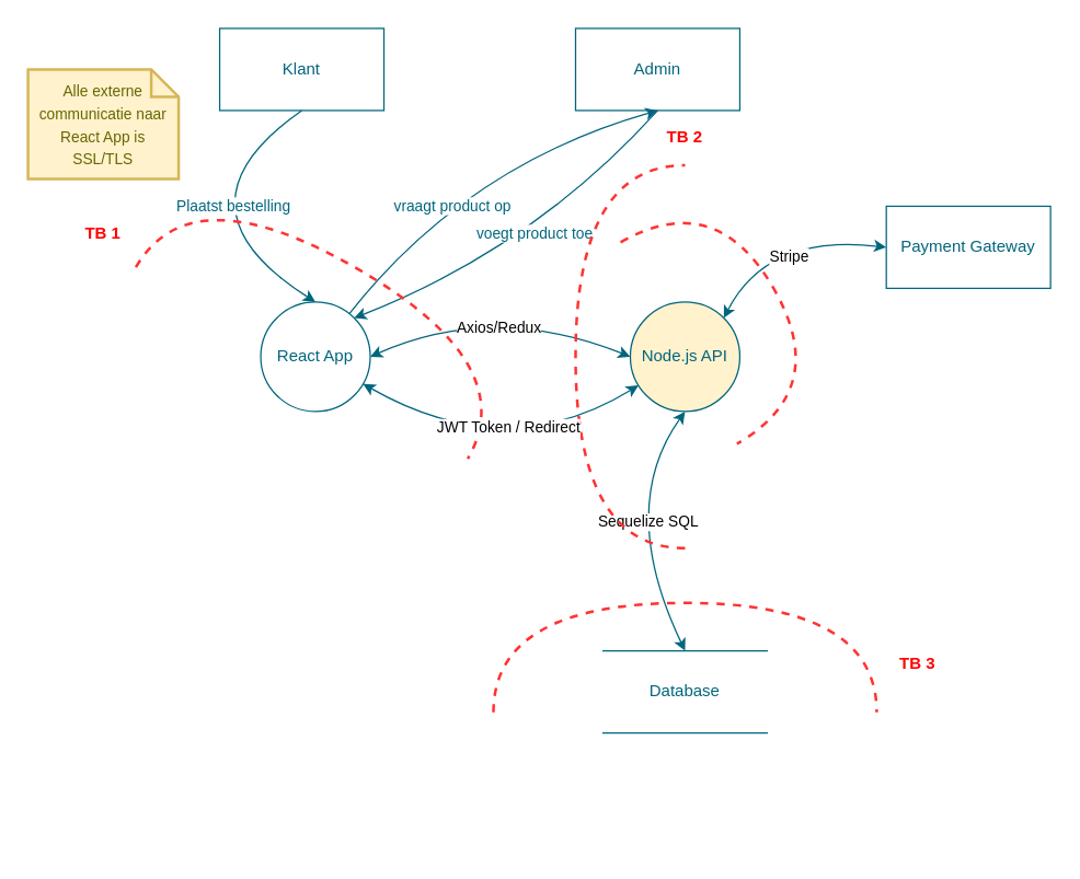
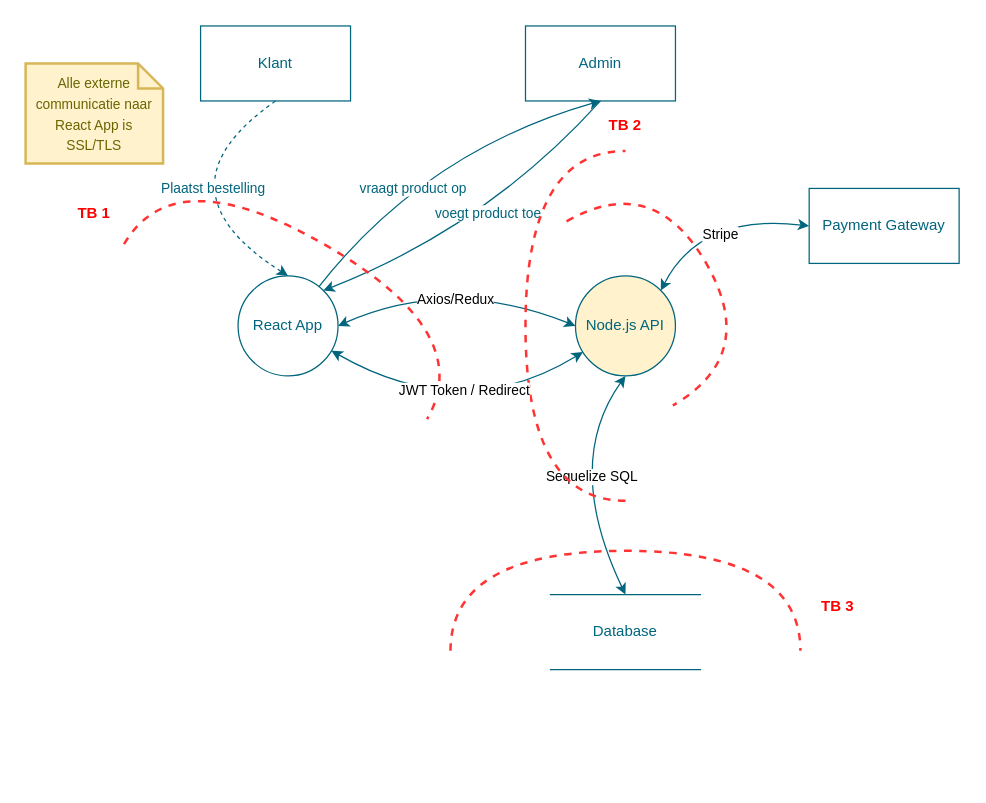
- <mxCell id="7" value="Plaatst bestelling" style="endArrow=classic;html=1;fontColor=#00657D;strokeColor=#00657D;arcSize=20;curved=1;bendable=1;exitX=0.5;exitY=1;exitDx=0;exitDy=0;entryX=0.5;entryY=0;entryDx=0;entryDy=0;" edge="1" parent="1" source="5" target="3"><mxGeometry x="-0.357" y="29" width="50" height="50" relative="1" as="geometry"><mxPoint x="60" y="200" as="sourcePoint" /><mxPoint x="140" y="120" as="targetPoint" /><Array as="points"><mxPoint x="120" y="150" /></Array><mxPoint as="offset" /></mxGeometry></mxCell>
+ <mxCell id="7" value="Plaatst bestelling" style="endArrow=classic;html=1;fontColor=#00657D;strokeColor=#00657D;arcSize=20;curved=1;bendable=1;exitX=0.5;exitY=1;exitDx=0;exitDy=0;entryX=0.5;entryY=0;entryDx=0;entryDy=0;dashed=1;" edge="1" parent="1" source="5" target="3"><mxGeometry x="-0.357" y="29" width="50" height="50" relative="1" as="geometry"><mxPoint x="60" y="200" as="sourcePoint" /><mxPoint x="140" y="120" as="targetPoint" /><Array as="points"><mxPoint x="120" y="150" /></Array><mxPoint as="offset" /></mxGeometry></mxCell>
